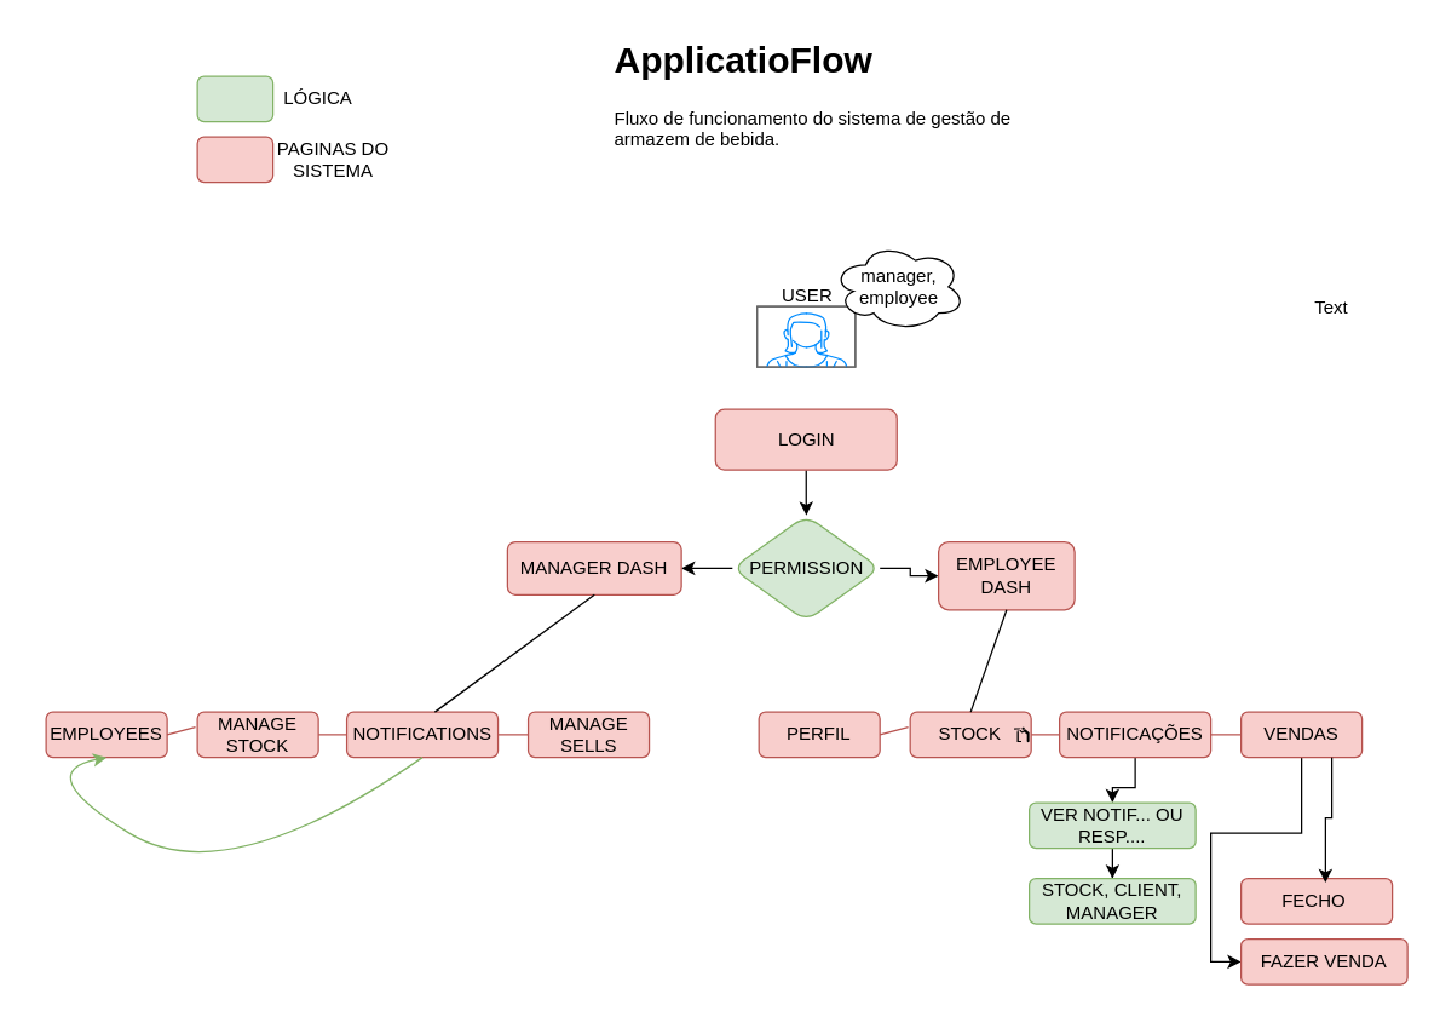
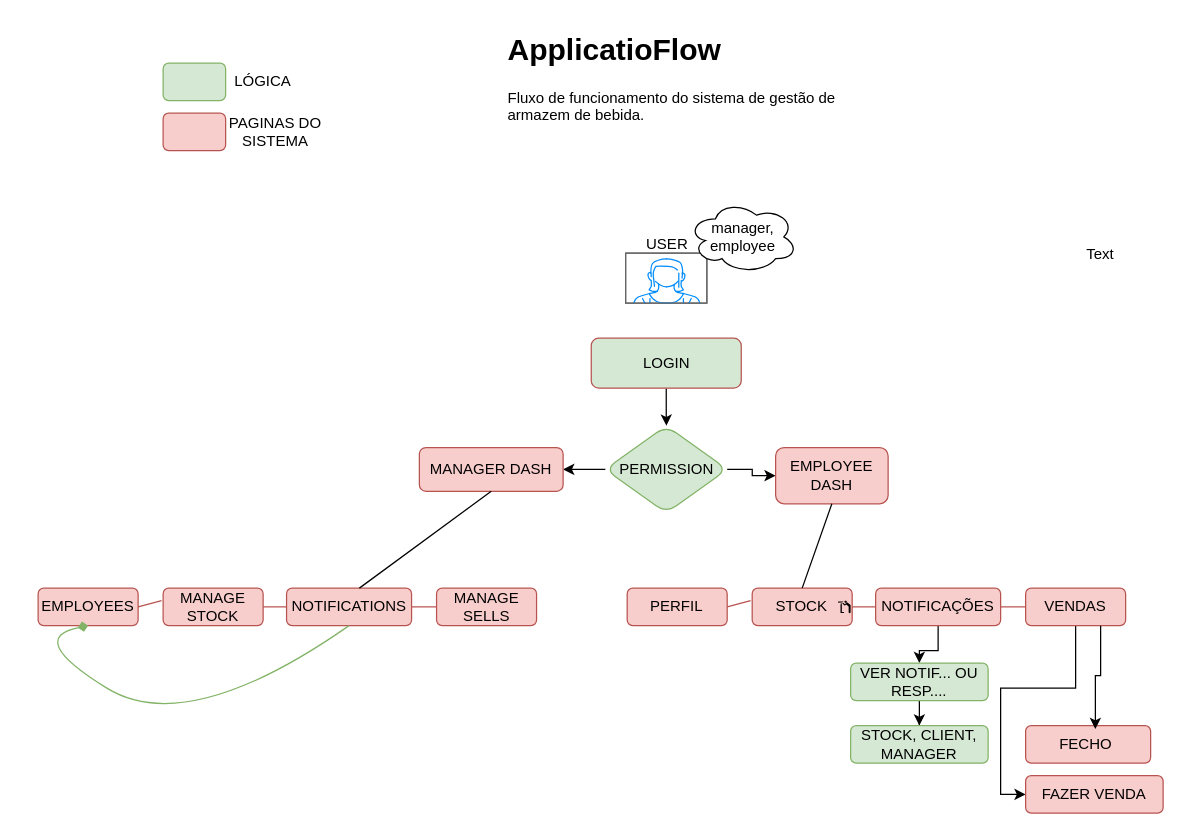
- <mxCell id="7" value="LOGIN" style="rounded=1;whiteSpace=wrap;html=1;fillColor=#f8cecc;strokeColor=#b85450;" vertex="1" parent="1"><mxGeometry x="472.5" y="270" width="120" height="40" as="geometry" /></mxCell>
+ <mxCell id="7" value="LOGIN" style="rounded=1;whiteSpace=wrap;html=1;fillColor=#d5e8d4;strokeColor=#b85450;" vertex="1" parent="1"><mxGeometry x="472.5" y="270" width="120" height="40" as="geometry" /></mxCell>
- <mxCell id="36" value="" style="curved=1;endArrow=classic;html=1;rounded=0;exitX=0.5;exitY=1;exitDx=0;exitDy=0;entryX=0.5;entryY=1;entryDx=0;entryDy=0;fillColor=#d5e8d4;strokeColor=#82b366;" edge="1" parent="1" source="26" target="24"><mxGeometry width="50" height="50" relative="1" as="geometry"><mxPoint x="20" y="560" as="sourcePoint" /><mxPoint x="70" y="510" as="targetPoint" /><Array as="points"><mxPoint x="150" y="590" /><mxPoint x="20" y="510" /></Array></mxGeometry></mxCell>
+ <mxCell id="36" value="" style="curved=1;endArrow=diamond;html=1;rounded=0;exitX=0.5;exitY=1;exitDx=0;exitDy=0;entryX=0.5;entryY=1;entryDx=0;entryDy=0;fillColor=#d5e8d4;strokeColor=#82b366;" edge="1" parent="1" source="26" target="24"><mxGeometry width="50" height="50" relative="1" as="geometry"><mxPoint x="20" y="560" as="sourcePoint" /><mxPoint x="70" y="510" as="targetPoint" /><Array as="points"><mxPoint x="150" y="590" /><mxPoint x="20" y="510" /></Array></mxGeometry></mxCell>
